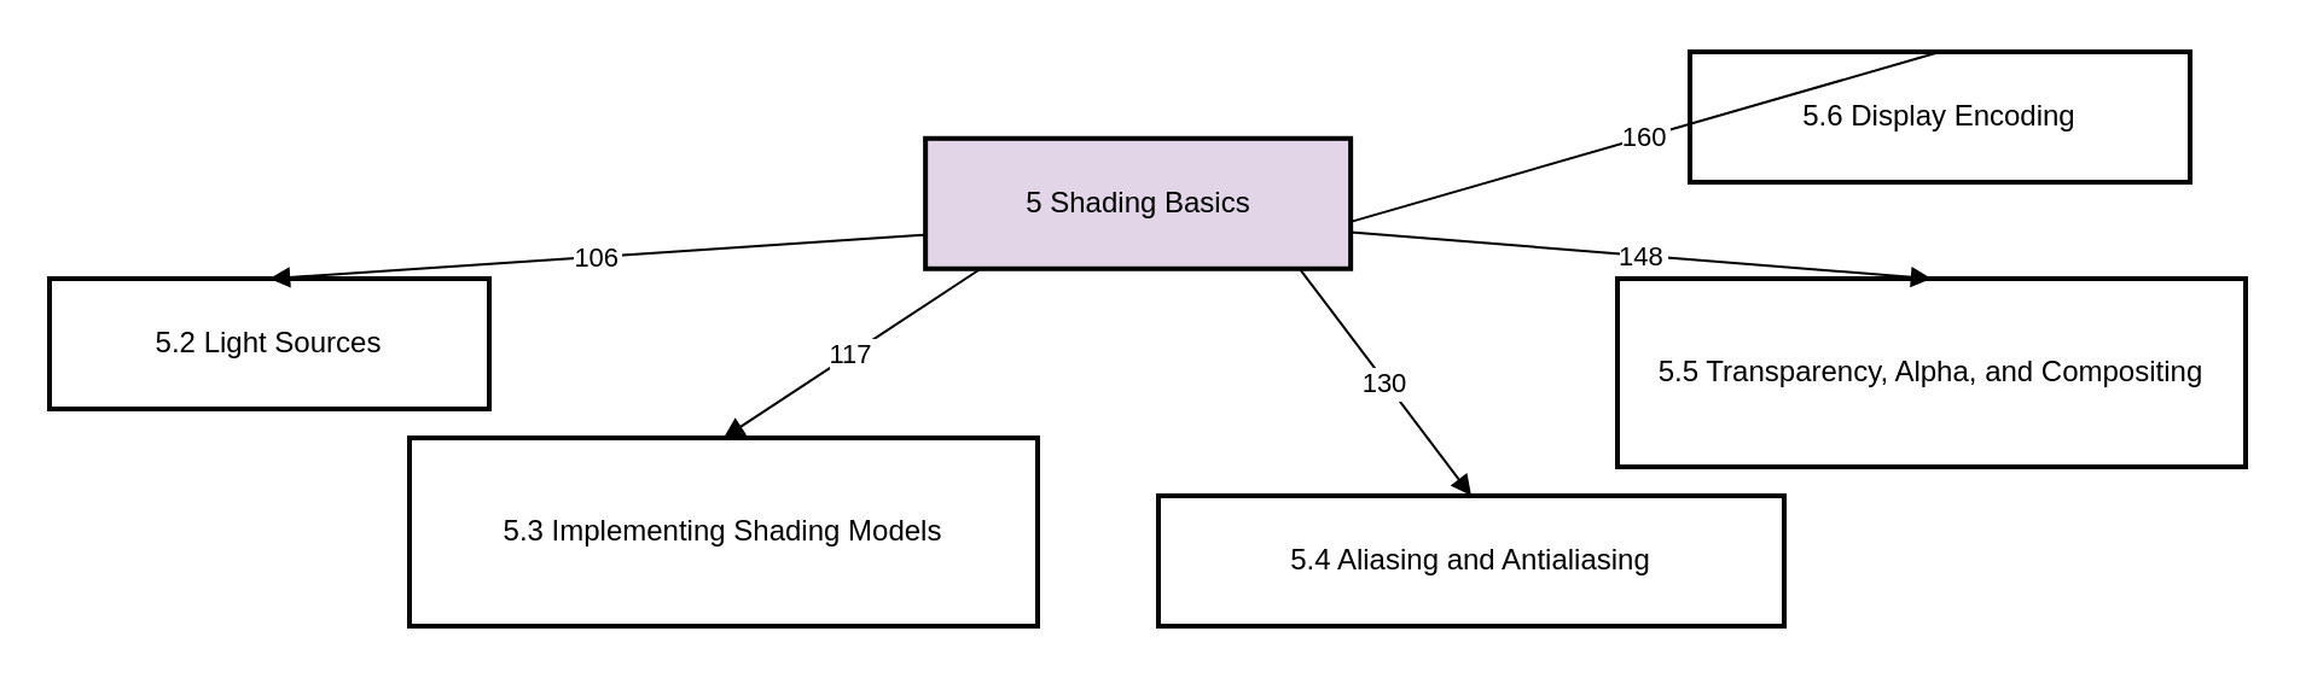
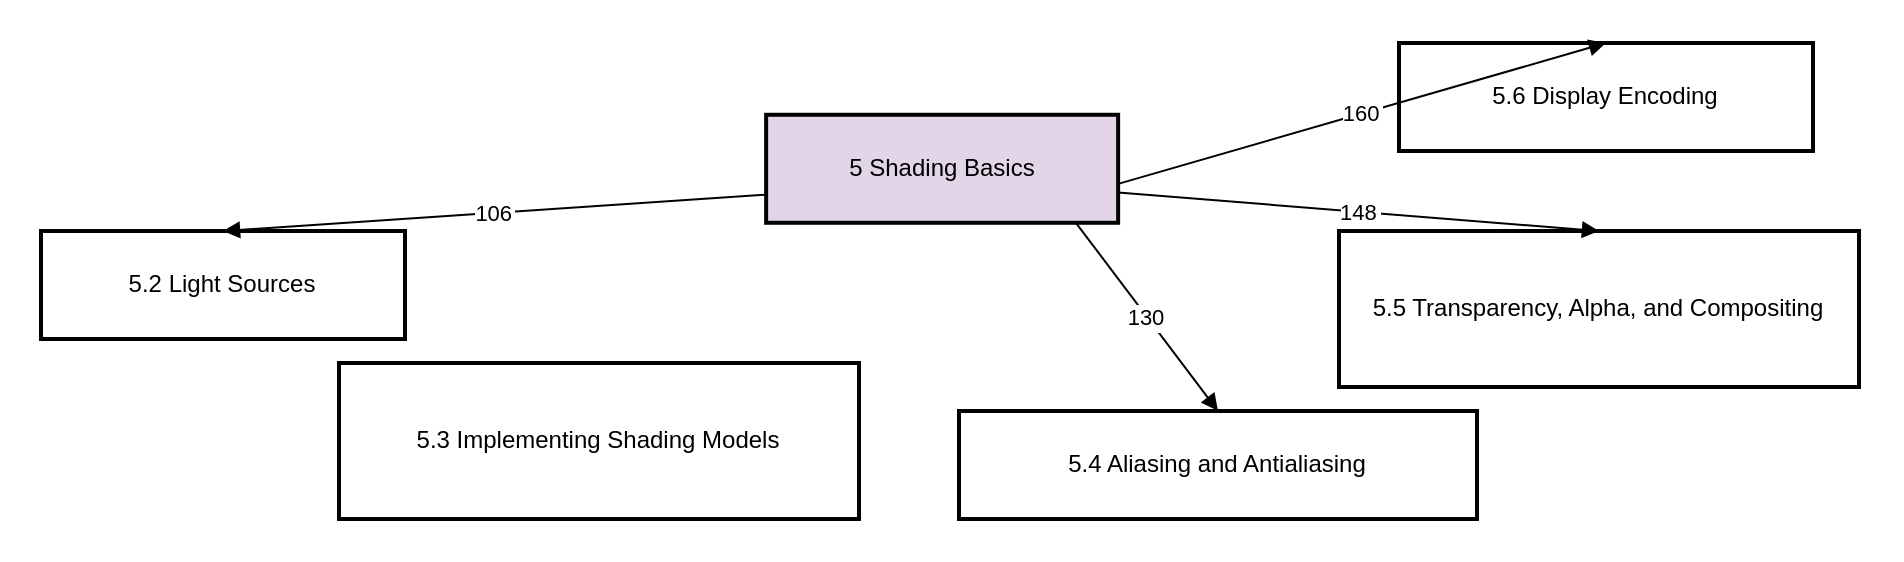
- <mxCell id="12" value="160" style="curved=1;startArrow=none;endArrow=none;exitX=1;exitY=0.64;entryX=0.5;entryY=0;rounded=0;" edge="1" parent="1" source="2" target="7"><mxGeometry relative="1" as="geometry" /></mxCell>
+ <mxCell id="12" value="160" style="curved=1;startArrow=none;endArrow=block;exitX=1;exitY=0.64;entryX=0.5;entryY=0;rounded=0;" edge="1" parent="1" source="2" target="7"><mxGeometry relative="1" as="geometry" /></mxCell>
- <mxCell id="9" value="117" style="curved=1;startArrow=none;endArrow=block;exitX=0.13;exitY=1;entryX=0.5;entryY=0;rounded=0;" edge="1" parent="1" source="2" target="4"><mxGeometry relative="1" as="geometry" /></mxCell>
